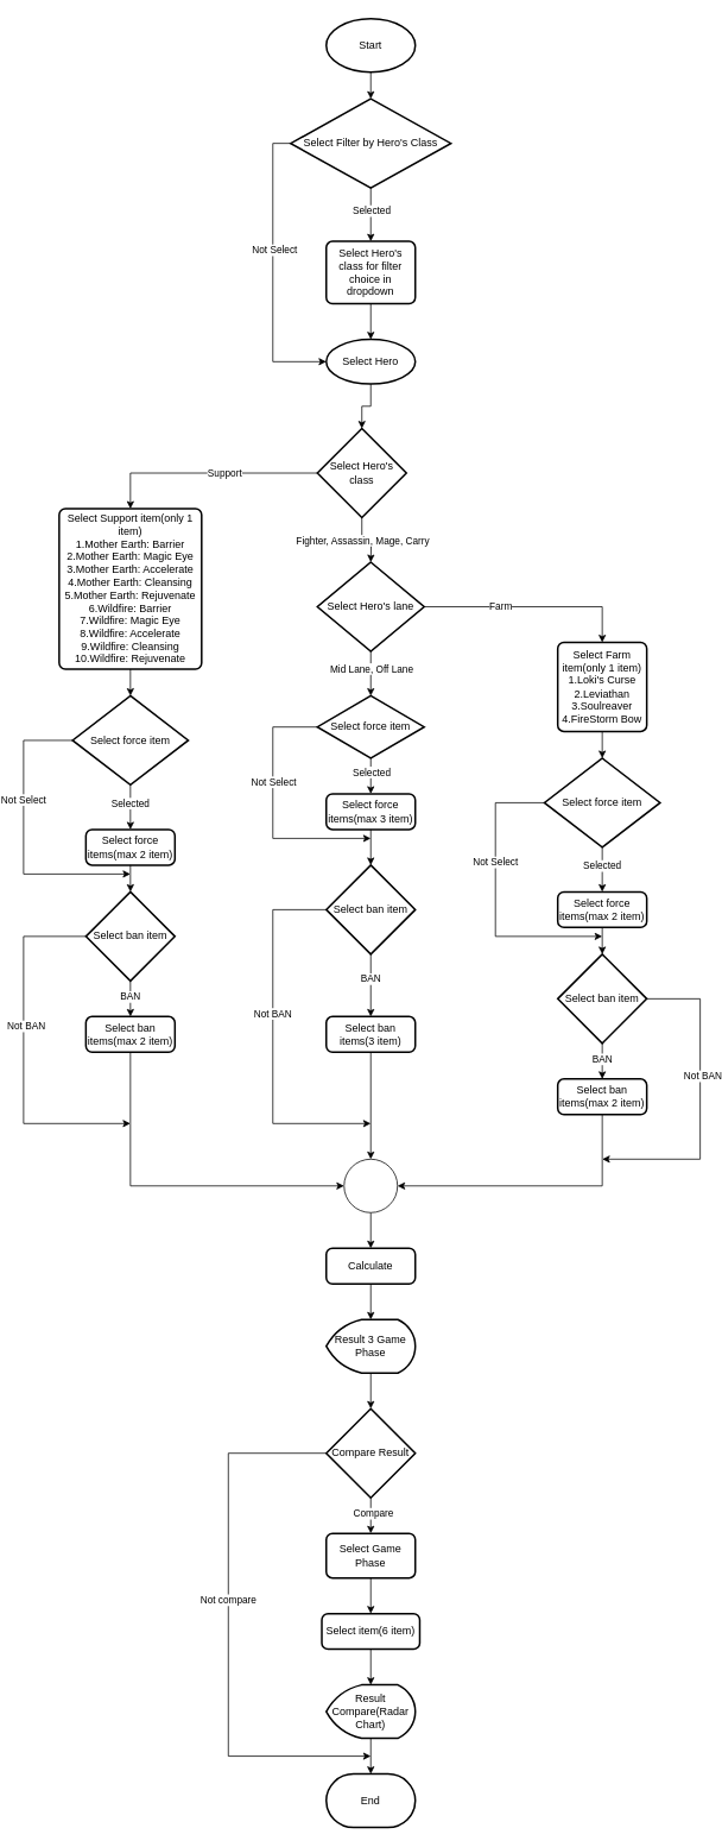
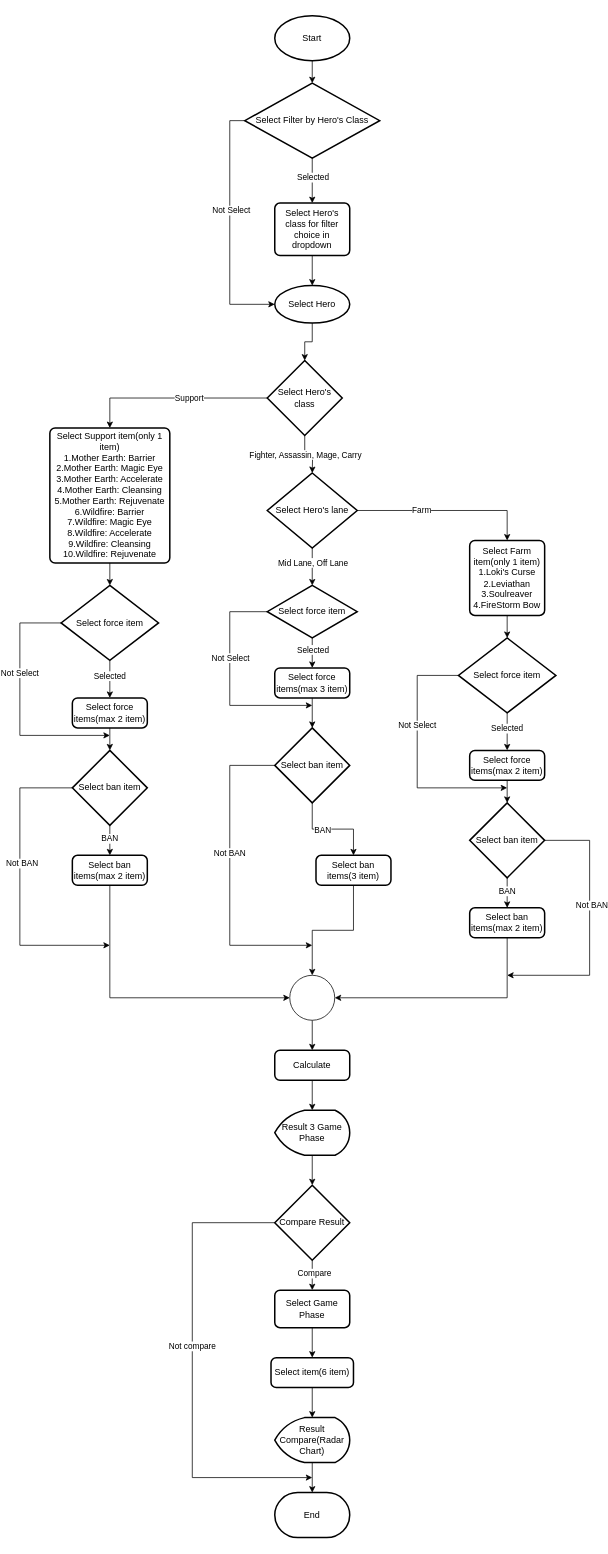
- <mxCell id="24" value="Select ban items(3 item)" style="rounded=1;whiteSpace=wrap;html=1;absoluteArcSize=1;arcSize=14;strokeWidth=2;" parent="1" vertex="1"><mxGeometry x="360" y="1140" width="100" height="40" as="geometry" /></mxCell>
+ <mxCell id="24" value="Select ban items(3 item)" style="rounded=1;whiteSpace=wrap;html=1;absoluteArcSize=1;arcSize=14;strokeWidth=2;" parent="1" vertex="1"><mxGeometry x="415" y="1140" width="100" height="40" as="geometry" /></mxCell>
